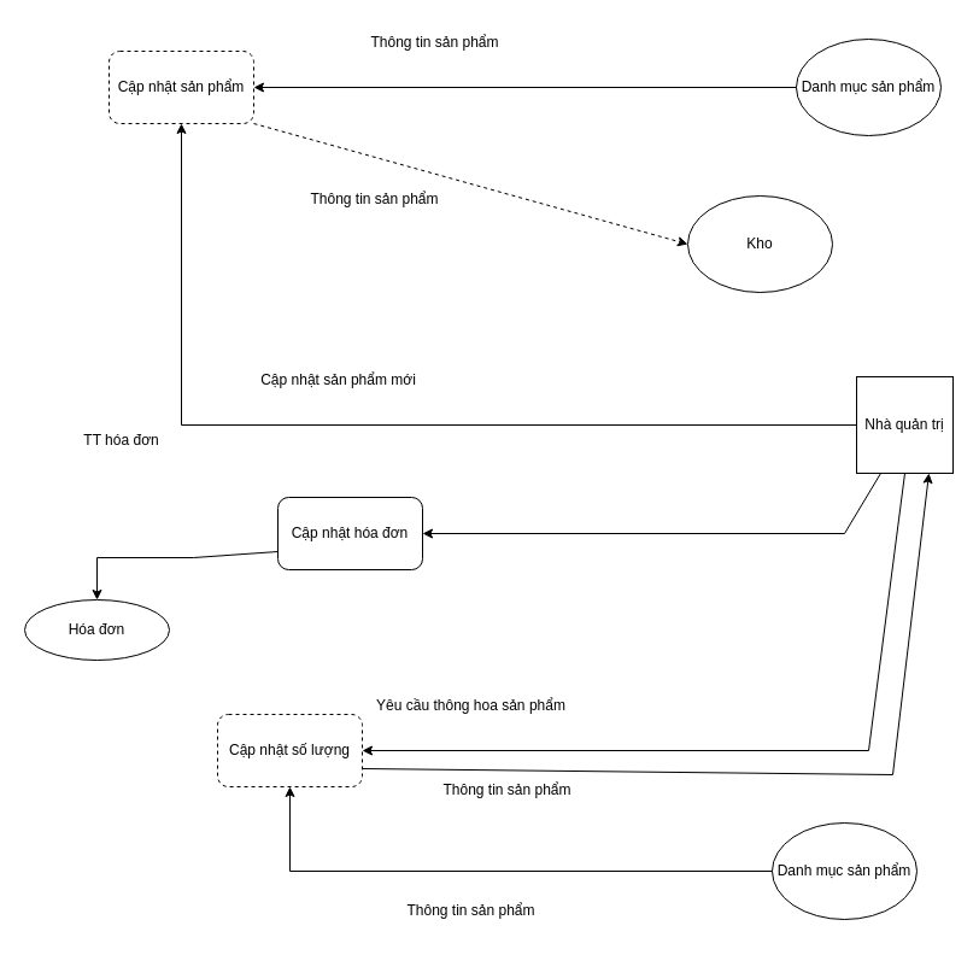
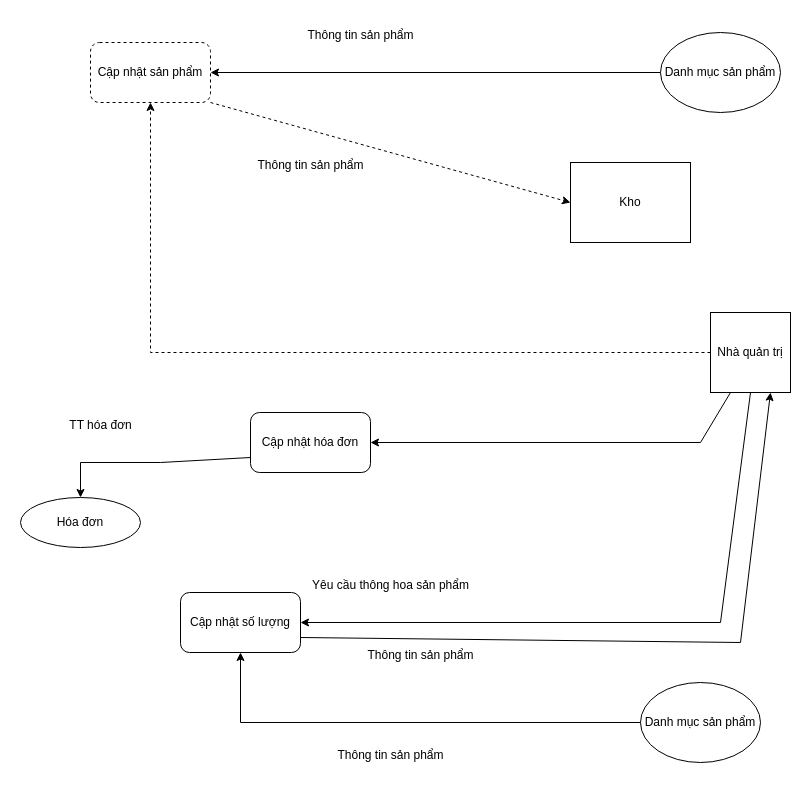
- <mxCell id="5" value="Kho" style="ellipse;whiteSpace=wrap;html=1;" vertex="1" parent="1"><mxGeometry x="570" y="162" width="120" height="80" as="geometry" /></mxCell>
+ <mxCell id="5" value="Kho" style="whiteSpace=wrap;html=1;rounded=0;" vertex="1" parent="1"><mxGeometry x="570" y="162" width="120" height="80" as="geometry" /></mxCell>
- <mxCell id="22" value="Cập nhật sản phẩm mới" style="text;html=1;align=center;verticalAlign=middle;resizable=0;points=[];autosize=1;strokeColor=none;fillColor=none;" vertex="1" parent="1"><mxGeometry x="205" y="300" width="150" height="30" as="geometry" /></mxCell>
- <mxCell id="12" value="" style="endArrow=classic;html=1;rounded=0;exitX=0;exitY=0.5;exitDx=0;exitDy=0;entryX=0.5;entryY=1;entryDx=0;entryDy=0;" edge="1" parent="1" source="7" target="2"><mxGeometry width="50" height="50" relative="1" as="geometry"><mxPoint x="510" y="372" as="sourcePoint" /><mxPoint x="560" y="322" as="targetPoint" /><Array as="points"><mxPoint x="150" y="352" /></Array></mxGeometry></mxCell>
+ <mxCell id="12" value="" style="endArrow=classic;html=1;rounded=0;exitX=0;exitY=0.5;exitDx=0;exitDy=0;entryX=0.5;entryY=1;entryDx=0;entryDy=0;dashed=1;" edge="1" parent="1" source="7" target="2"><mxGeometry width="50" height="50" relative="1" as="geometry"><mxPoint x="510" y="372" as="sourcePoint" /><mxPoint x="560" y="322" as="targetPoint" /><Array as="points"><mxPoint x="150" y="352" /></Array></mxGeometry></mxCell>
- <mxCell id="18" value="TT hóa đơn" style="text;html=1;align=center;verticalAlign=middle;resizable=0;points=[];autosize=1;strokeColor=none;fillColor=none;" vertex="1" parent="1"><mxGeometry x="55" y="350" width="90" height="30" as="geometry" /></mxCell>
+ <mxCell id="18" value="TT hóa đơn" style="text;html=1;align=center;verticalAlign=middle;resizable=0;points=[];autosize=1;strokeColor=none;fillColor=none;" vertex="1" parent="1"><mxGeometry x="55" y="410" width="90" height="30" as="geometry" /></mxCell>
- <mxCell id="8" value="Cập nhật hóa đơn" style="rounded=1;whiteSpace=wrap;html=1;" vertex="1" parent="1"><mxGeometry x="230" y="412" width="120" height="60" as="geometry" /></mxCell>
+ <mxCell id="8" value="Cập nhật hóa đơn" style="rounded=1;whiteSpace=wrap;html=1;" vertex="1" parent="1"><mxGeometry x="250" y="412" width="120" height="60" as="geometry" /></mxCell>
- <mxCell id="9" value="Cập nhật số lượng" style="rounded=1;whiteSpace=wrap;html=1;dashed=1;" vertex="1" parent="1"><mxGeometry x="180" y="592" width="120" height="60" as="geometry" /></mxCell>
+ <mxCell id="9" value="Cập nhật số lượng" style="rounded=1;whiteSpace=wrap;html=1;" vertex="1" parent="1"><mxGeometry x="180" y="592" width="120" height="60" as="geometry" /></mxCell>
